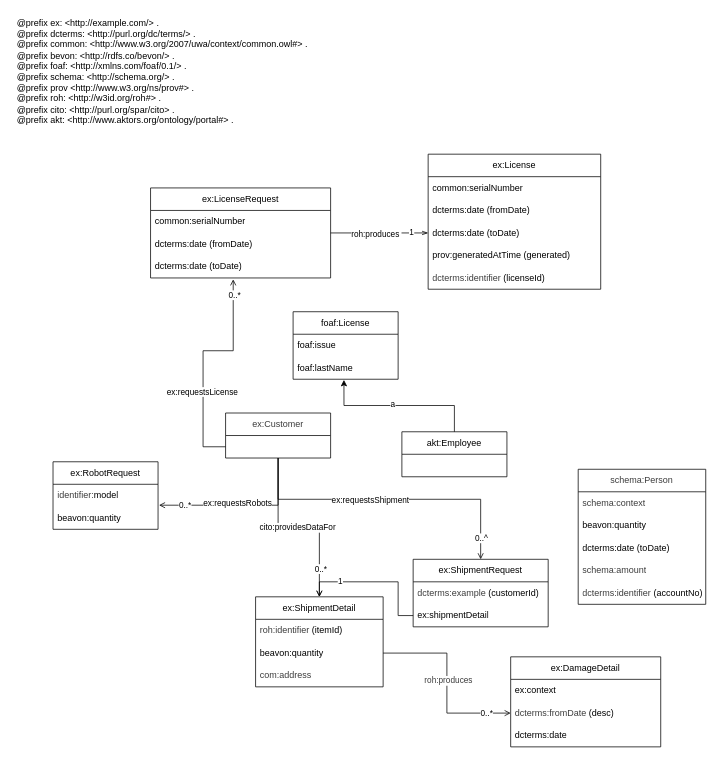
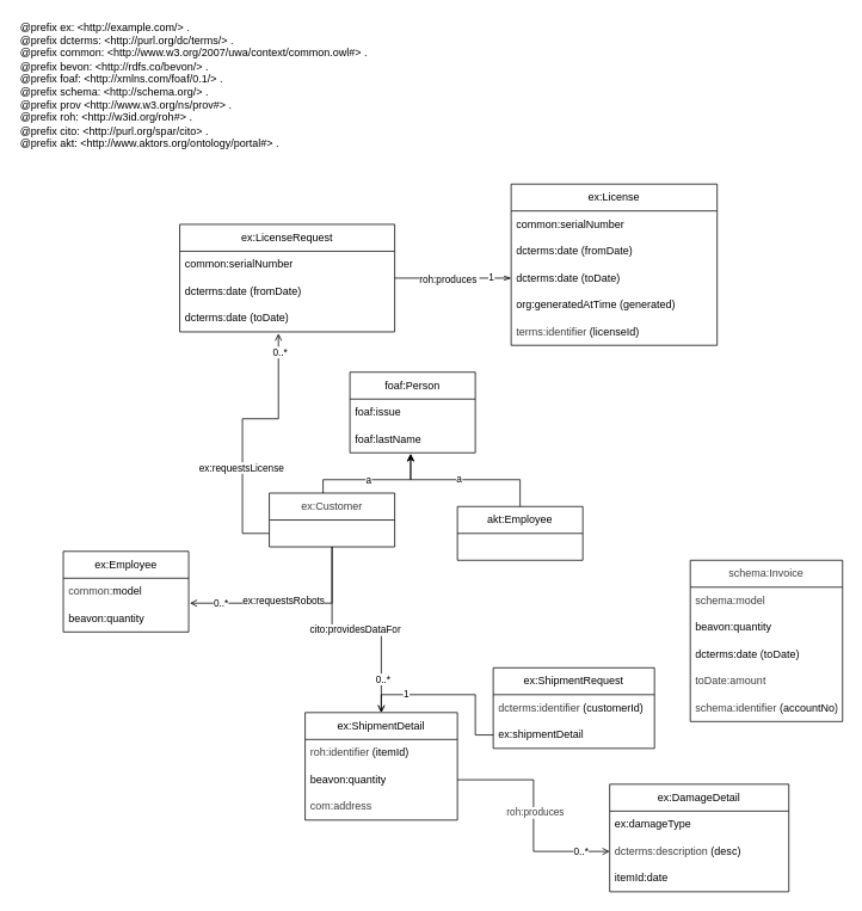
- <mxCell id="24" value="&lt;span style=&quot;text-align: center;&quot;&gt;prov:generatedAtTime (&lt;/span&gt;generated)" style="text;strokeColor=none;fillColor=none;align=left;verticalAlign=middle;spacingLeft=4;spacingRight=4;overflow=hidden;points=[[0,0.5],[1,0.5]];portConstraint=eastwest;rotatable=0;whiteSpace=wrap;html=1;" parent="20" vertex="1"><mxGeometry y="120" width="230" height="30" as="geometry" /></mxCell>
+ <mxCell id="24" value="&lt;span style=&quot;text-align: center;&quot;&gt;org:generatedAtTime (&lt;/span&gt;generated)" style="text;strokeColor=none;fillColor=none;align=left;verticalAlign=middle;spacingLeft=4;spacingRight=4;overflow=hidden;points=[[0,0.5],[1,0.5]];portConstraint=eastwest;rotatable=0;whiteSpace=wrap;html=1;" parent="20" vertex="1"><mxGeometry y="120" width="230" height="30" as="geometry" /></mxCell>
- <mxCell id="25" value="&lt;a style=&quot;outline: currentcolor; font-family: &amp;quot;Terminal Dosis&amp;quot;, helvetica, arial, sans-serif; margin: 0px; padding: 0px; border: 0px; text-decoration: none; color: rgb(60, 60, 60);&quot; target=&quot;_blank&quot; href=&quot;http://purl.org/dc/terms/identifier&quot;&gt;dcterms:identifier&lt;/a&gt;&amp;nbsp;(licenseId)" style="text;strokeColor=none;fillColor=none;align=left;verticalAlign=middle;spacingLeft=4;spacingRight=4;overflow=hidden;points=[[0,0.5],[1,0.5]];portConstraint=eastwest;rotatable=0;whiteSpace=wrap;html=1;" parent="20" vertex="1"><mxGeometry y="150" width="230" height="30" as="geometry" /></mxCell>
+ <mxCell id="25" value="&lt;a style=&quot;outline: currentcolor; font-family: &amp;quot;Terminal Dosis&amp;quot;, helvetica, arial, sans-serif; margin: 0px; padding: 0px; border: 0px; text-decoration: none; color: rgb(60, 60, 60);&quot; target=&quot;_blank&quot; href=&quot;http://purl.org/dc/terms/identifier&quot;&gt;terms:identifier&lt;/a&gt;&amp;nbsp;(licenseId)" style="text;strokeColor=none;fillColor=none;align=left;verticalAlign=middle;spacingLeft=4;spacingRight=4;overflow=hidden;points=[[0,0.5],[1,0.5]];portConstraint=eastwest;rotatable=0;whiteSpace=wrap;html=1;" parent="20" vertex="1"><mxGeometry y="150" width="230" height="30" as="geometry" /></mxCell>
- <mxCell id="36" value="foaf:License" style="swimlane;fontStyle=0;childLayout=stackLayout;horizontal=1;startSize=30;horizontalStack=0;resizeParent=1;resizeParentMax=0;resizeLast=0;collapsible=1;marginBottom=0;whiteSpace=wrap;html=1;" parent="1" vertex="1"><mxGeometry x="390" y="415" width="140" height="90" as="geometry" /></mxCell>
+ <mxCell id="36" value="foaf:Person" style="swimlane;fontStyle=0;childLayout=stackLayout;horizontal=1;startSize=30;horizontalStack=0;resizeParent=1;resizeParentMax=0;resizeLast=0;collapsible=1;marginBottom=0;whiteSpace=wrap;html=1;" parent="1" vertex="1"><mxGeometry x="390" y="415" width="140" height="90" as="geometry" /></mxCell>
+ <mxCell id="47" style="edgeStyle=orthogonalEdgeStyle;rounded=0;orthogonalLoop=1;jettySize=auto;html=1;entryX=0.484;entryY=1.055;entryDx=0;entryDy=0;entryPerimeter=0;endArrow=open;endFill=0;" parent="1" source="45" target="38" edge="1"><mxGeometry relative="1" as="geometry"><Array as="points"><mxPoint x="360" y="535" /><mxPoint x="458" y="535" /></Array></mxGeometry></mxCell>
+ <mxCell id="48" value="a" style="edgeLabel;html=1;align=center;verticalAlign=middle;resizable=0;points=[];" parent="47" vertex="1" connectable="0"><mxGeometry x="-0.08" relative="1" as="geometry"><mxPoint as="offset" /></mxGeometry></mxCell>
- <mxCell id="46" value="akt:Employee" style="swimlane;fontStyle=0;childLayout=stackLayout;horizontal=1;startSize=30;horizontalStack=0;resizeParent=1;resizeParentMax=0;resizeLast=0;collapsible=1;marginBottom=0;whiteSpace=wrap;html=1;" parent="1" vertex="1"><mxGeometry x="535" y="575" width="140" height="60" as="geometry" /></mxCell>
+ <mxCell id="46" value="akt:Employee" style="swimlane;fontStyle=0;childLayout=stackLayout;horizontal=1;startSize=30;horizontalStack=0;resizeParent=1;resizeParentMax=0;resizeLast=0;collapsible=1;marginBottom=0;whiteSpace=wrap;html=1;" parent="1" vertex="1"><mxGeometry x="510" y="565" width="140" height="60" as="geometry" /></mxCell>
- <mxCell id="26" value="ex:RobotRequest" style="swimlane;fontStyle=0;childLayout=stackLayout;horizontal=1;startSize=30;horizontalStack=0;resizeParent=1;resizeParentMax=0;resizeLast=0;collapsible=1;marginBottom=0;whiteSpace=wrap;html=1;" parent="1" vertex="1"><mxGeometry x="70" y="615" width="140" height="90" as="geometry" /></mxCell>
+ <mxCell id="26" value="ex:Employee" style="swimlane;fontStyle=0;childLayout=stackLayout;horizontal=1;startSize=30;horizontalStack=0;resizeParent=1;resizeParentMax=0;resizeLast=0;collapsible=1;marginBottom=0;whiteSpace=wrap;html=1;" parent="1" vertex="1"><mxGeometry x="70" y="615" width="140" height="90" as="geometry" /></mxCell>
- <mxCell id="29" value="&lt;a style=&quot;outline: currentcolor; font-family: &amp;quot;Terminal Dosis&amp;quot;, helvetica, arial, sans-serif; margin: 0px; padding: 0px; border: 0px; text-decoration: none; color: rgb(60, 60, 60); text-align: left;&quot; target=&quot;_blank&quot; href=&quot;http://schema.org/Invoice&quot;&gt;schema:Person&lt;/a&gt;" style="swimlane;fontStyle=0;childLayout=stackLayout;horizontal=1;startSize=30;horizontalStack=0;resizeParent=1;resizeParentMax=0;resizeLast=0;collapsible=1;marginBottom=0;whiteSpace=wrap;html=1;" parent="1" vertex="1"><mxGeometry x="770" y="625" width="170" height="180" as="geometry" /></mxCell>
+ <mxCell id="29" value="&lt;a style=&quot;outline: currentcolor; font-family: &amp;quot;Terminal Dosis&amp;quot;, helvetica, arial, sans-serif; margin: 0px; padding: 0px; border: 0px; text-decoration: none; color: rgb(60, 60, 60); text-align: left;&quot; target=&quot;_blank&quot; href=&quot;http://schema.org/Invoice&quot;&gt;schema:Invoice&lt;/a&gt;" style="swimlane;fontStyle=0;childLayout=stackLayout;horizontal=1;startSize=30;horizontalStack=0;resizeParent=1;resizeParentMax=0;resizeLast=0;collapsible=1;marginBottom=0;whiteSpace=wrap;html=1;" parent="1" vertex="1"><mxGeometry x="770" y="625" width="170" height="180" as="geometry" /></mxCell>
- <mxCell id="27" value="&lt;a style=&quot;outline: currentcolor; font-family: &amp;quot;Terminal Dosis&amp;quot;, helvetica, arial, sans-serif; margin: 0px; padding: 0px; border: 0px; text-decoration: none; color: rgb(60, 60, 60);&quot; target=&quot;_blank&quot; href=&quot;http://www.w3.org/2007/uwa/context/common.owl#model&quot;&gt;identifier:&lt;/a&gt;model" style="text;strokeColor=none;fillColor=none;align=left;verticalAlign=middle;spacingLeft=4;spacingRight=4;overflow=hidden;points=[[0,0.5],[1,0.5]];portConstraint=eastwest;rotatable=0;whiteSpace=wrap;html=1;" parent="26" vertex="1"><mxGeometry y="30" width="140" height="30" as="geometry" /></mxCell>
+ <mxCell id="27" value="&lt;a style=&quot;outline: currentcolor; font-family: &amp;quot;Terminal Dosis&amp;quot;, helvetica, arial, sans-serif; margin: 0px; padding: 0px; border: 0px; text-decoration: none; color: rgb(60, 60, 60);&quot; target=&quot;_blank&quot; href=&quot;http://www.w3.org/2007/uwa/context/common.owl#model&quot;&gt;common:&lt;/a&gt;model" style="text;strokeColor=none;fillColor=none;align=left;verticalAlign=middle;spacingLeft=4;spacingRight=4;overflow=hidden;points=[[0,0.5],[1,0.5]];portConstraint=eastwest;rotatable=0;whiteSpace=wrap;html=1;" parent="26" vertex="1"><mxGeometry y="30" width="140" height="30" as="geometry" /></mxCell>
- <mxCell id="42" style="edgeStyle=orthogonalEdgeStyle;rounded=0;orthogonalLoop=1;jettySize=auto;html=1;entryX=0.5;entryY=0;entryDx=0;entryDy=0;endArrow=open;endFill=0;" parent="1" source="45" target="10" edge="1"><mxGeometry relative="1" as="geometry"><Array as="points"><mxPoint x="370" y="665" /><mxPoint x="640" y="665" /></Array></mxGeometry></mxCell>
- <mxCell id="43" value="ex:requestsShipment" style="edgeLabel;html=1;align=center;verticalAlign=middle;resizable=0;points=[];" parent="42" vertex="1" connectable="0"><mxGeometry x="-0.126" relative="1" as="geometry"><mxPoint as="offset" /></mxGeometry></mxCell>
- <mxCell id="44" value="0..^" style="edgeLabel;html=1;align=center;verticalAlign=middle;resizable=0;points=[];" parent="42" vertex="1" connectable="0"><mxGeometry x="0.855" relative="1" as="geometry"><mxPoint as="offset" /></mxGeometry></mxCell>
- <mxCell id="30" value="&lt;a style=&quot;outline: currentcolor; font-family: &amp;quot;Terminal Dosis&amp;quot;, helvetica, arial, sans-serif; margin: 0px; padding: 0px; border: 0px; text-decoration: none; color: rgb(60, 60, 60);&quot; target=&quot;_blank&quot; href=&quot;http://schema.org/model&quot;&gt;schema:context&lt;/a&gt;" style="text;strokeColor=none;fillColor=none;align=left;verticalAlign=middle;spacingLeft=4;spacingRight=4;overflow=hidden;points=[[0,0.5],[1,0.5]];portConstraint=eastwest;rotatable=0;whiteSpace=wrap;html=1;" parent="29" vertex="1"><mxGeometry y="30" width="170" height="30" as="geometry" /></mxCell>
+ <mxCell id="30" value="&lt;a style=&quot;outline: currentcolor; font-family: &amp;quot;Terminal Dosis&amp;quot;, helvetica, arial, sans-serif; margin: 0px; padding: 0px; border: 0px; text-decoration: none; color: rgb(60, 60, 60);&quot; target=&quot;_blank&quot; href=&quot;http://schema.org/model&quot;&gt;schema:model&lt;/a&gt;" style="text;strokeColor=none;fillColor=none;align=left;verticalAlign=middle;spacingLeft=4;spacingRight=4;overflow=hidden;points=[[0,0.5],[1,0.5]];portConstraint=eastwest;rotatable=0;whiteSpace=wrap;html=1;" parent="29" vertex="1"><mxGeometry y="30" width="170" height="30" as="geometry" /></mxCell>
- <mxCell id="33" value="&lt;a style=&quot;outline: currentcolor; font-family: &amp;quot;Terminal Dosis&amp;quot;, helvetica, arial, sans-serif; margin: 0px; padding: 0px; border: 0px; text-decoration: none; color: rgb(60, 60, 60);&quot; target=&quot;_blank&quot; href=&quot;http://schema.org/amount&quot;&gt;schema:amount&lt;/a&gt;" style="text;strokeColor=none;fillColor=none;align=left;verticalAlign=middle;spacingLeft=4;spacingRight=4;overflow=hidden;points=[[0,0.5],[1,0.5]];portConstraint=eastwest;rotatable=0;whiteSpace=wrap;html=1;" parent="29" vertex="1"><mxGeometry y="120" width="170" height="30" as="geometry" /></mxCell>
+ <mxCell id="33" value="&lt;a style=&quot;outline: currentcolor; font-family: &amp;quot;Terminal Dosis&amp;quot;, helvetica, arial, sans-serif; margin: 0px; padding: 0px; border: 0px; text-decoration: none; color: rgb(60, 60, 60);&quot; target=&quot;_blank&quot; href=&quot;http://schema.org/amount&quot;&gt;toDate:amount&lt;/a&gt;" style="text;strokeColor=none;fillColor=none;align=left;verticalAlign=middle;spacingLeft=4;spacingRight=4;overflow=hidden;points=[[0,0.5],[1,0.5]];portConstraint=eastwest;rotatable=0;whiteSpace=wrap;html=1;" parent="29" vertex="1"><mxGeometry y="120" width="170" height="30" as="geometry" /></mxCell>
- <mxCell id="11" value="&lt;a style=&quot;outline: currentcolor; font-family: &amp;quot;Terminal Dosis&amp;quot;, helvetica, arial, sans-serif; margin: 0px; padding: 0px; border: 0px; text-decoration: none; color: rgb(60, 60, 60);&quot; target=&quot;_blank&quot; href=&quot;http://purl.org/dc/terms/identifier&quot;&gt;dcterms:example&lt;/a&gt;&amp;nbsp;(customerId)" style="text;strokeColor=none;fillColor=none;align=left;verticalAlign=middle;spacingLeft=4;spacingRight=4;overflow=hidden;points=[[0,0.5],[1,0.5]];portConstraint=eastwest;rotatable=0;whiteSpace=wrap;html=1;" parent="10" vertex="1"><mxGeometry y="30" width="180" height="30" as="geometry" /></mxCell>
+ <mxCell id="11" value="&lt;a style=&quot;outline: currentcolor; font-family: &amp;quot;Terminal Dosis&amp;quot;, helvetica, arial, sans-serif; margin: 0px; padding: 0px; border: 0px; text-decoration: none; color: rgb(60, 60, 60);&quot; target=&quot;_blank&quot; href=&quot;http://purl.org/dc/terms/identifier&quot;&gt;dcterms:identifier&lt;/a&gt;&amp;nbsp;(customerId)" style="text;strokeColor=none;fillColor=none;align=left;verticalAlign=middle;spacingLeft=4;spacingRight=4;overflow=hidden;points=[[0,0.5],[1,0.5]];portConstraint=eastwest;rotatable=0;whiteSpace=wrap;html=1;" parent="10" vertex="1"><mxGeometry y="30" width="180" height="30" as="geometry" /></mxCell>
- <mxCell id="34" value="&lt;a style=&quot;outline: currentcolor; font-family: &amp;quot;Terminal Dosis&amp;quot;, helvetica, arial, sans-serif; margin: 0px; padding: 0px; border: 0px; text-decoration: none; color: rgb(60, 60, 60);&quot; target=&quot;_blank&quot; href=&quot;http://purl.org/dc/terms/identifier&quot;&gt;dcterms:identifier&lt;/a&gt;&amp;nbsp;(accountNo)" style="text;strokeColor=none;fillColor=none;align=left;verticalAlign=middle;spacingLeft=4;spacingRight=4;overflow=hidden;points=[[0,0.5],[1,0.5]];portConstraint=eastwest;rotatable=0;whiteSpace=wrap;html=1;" parent="29" vertex="1"><mxGeometry y="150" width="170" height="30" as="geometry" /></mxCell>
+ <mxCell id="34" value="&lt;a style=&quot;outline: currentcolor; font-family: &amp;quot;Terminal Dosis&amp;quot;, helvetica, arial, sans-serif; margin: 0px; padding: 0px; border: 0px; text-decoration: none; color: rgb(60, 60, 60);&quot; target=&quot;_blank&quot; href=&quot;http://purl.org/dc/terms/identifier&quot;&gt;schema:identifier&lt;/a&gt;&amp;nbsp;(accountNo)" style="text;strokeColor=none;fillColor=none;align=left;verticalAlign=middle;spacingLeft=4;spacingRight=4;overflow=hidden;points=[[0,0.5],[1,0.5]];portConstraint=eastwest;rotatable=0;whiteSpace=wrap;html=1;" parent="29" vertex="1"><mxGeometry y="150" width="170" height="30" as="geometry" /></mxCell>
- <mxCell id="3" value="ex:context" style="text;strokeColor=none;fillColor=none;align=left;verticalAlign=middle;spacingLeft=4;spacingRight=4;overflow=hidden;points=[[0,0.5],[1,0.5]];portConstraint=eastwest;rotatable=0;whiteSpace=wrap;html=1;" parent="2" vertex="1"><mxGeometry y="30" width="200" height="30" as="geometry" /></mxCell>
+ <mxCell id="3" value="ex:damageType" style="text;strokeColor=none;fillColor=none;align=left;verticalAlign=middle;spacingLeft=4;spacingRight=4;overflow=hidden;points=[[0,0.5],[1,0.5]];portConstraint=eastwest;rotatable=0;whiteSpace=wrap;html=1;" parent="2" vertex="1"><mxGeometry y="30" width="200" height="30" as="geometry" /></mxCell>
- <mxCell id="4" value="&lt;a style=&quot;outline: currentcolor; font-family: &amp;quot;Terminal Dosis&amp;quot;, helvetica, arial, sans-serif; margin: 0px; padding: 0px; border: 0px; text-decoration: none; color: rgb(60, 60, 60);&quot; target=&quot;_blank&quot; href=&quot;http://purl.org/dc/terms/description&quot;&gt;dcterms:fromDate&lt;/a&gt;&amp;nbsp;(desc)" style="text;strokeColor=none;fillColor=none;align=left;verticalAlign=middle;spacingLeft=4;spacingRight=4;overflow=hidden;points=[[0,0.5],[1,0.5]];portConstraint=eastwest;rotatable=0;whiteSpace=wrap;html=1;" parent="2" vertex="1"><mxGeometry y="60" width="200" height="30" as="geometry" /></mxCell>
+ <mxCell id="4" value="&lt;a style=&quot;outline: currentcolor; font-family: &amp;quot;Terminal Dosis&amp;quot;, helvetica, arial, sans-serif; margin: 0px; padding: 0px; border: 0px; text-decoration: none; color: rgb(60, 60, 60);&quot; target=&quot;_blank&quot; href=&quot;http://purl.org/dc/terms/description&quot;&gt;dcterms:description&lt;/a&gt;&amp;nbsp;(desc)" style="text;strokeColor=none;fillColor=none;align=left;verticalAlign=middle;spacingLeft=4;spacingRight=4;overflow=hidden;points=[[0,0.5],[1,0.5]];portConstraint=eastwest;rotatable=0;whiteSpace=wrap;html=1;" parent="2" vertex="1"><mxGeometry y="60" width="200" height="30" as="geometry" /></mxCell>
- <mxCell id="5" value="&lt;span style=&quot;text-align: center;&quot;&gt;dcterms:date&lt;/span&gt;" style="text;strokeColor=none;fillColor=none;align=left;verticalAlign=middle;spacingLeft=4;spacingRight=4;overflow=hidden;points=[[0,0.5],[1,0.5]];portConstraint=eastwest;rotatable=0;whiteSpace=wrap;html=1;" parent="2" vertex="1"><mxGeometry y="90" width="200" height="30" as="geometry" /></mxCell>
+ <mxCell id="5" value="&lt;span style=&quot;text-align: center;&quot;&gt;itemId:date&lt;/span&gt;" style="text;strokeColor=none;fillColor=none;align=left;verticalAlign=middle;spacingLeft=4;spacingRight=4;overflow=hidden;points=[[0,0.5],[1,0.5]];portConstraint=eastwest;rotatable=0;whiteSpace=wrap;html=1;" parent="2" vertex="1"><mxGeometry y="90" width="200" height="30" as="geometry" /></mxCell>
